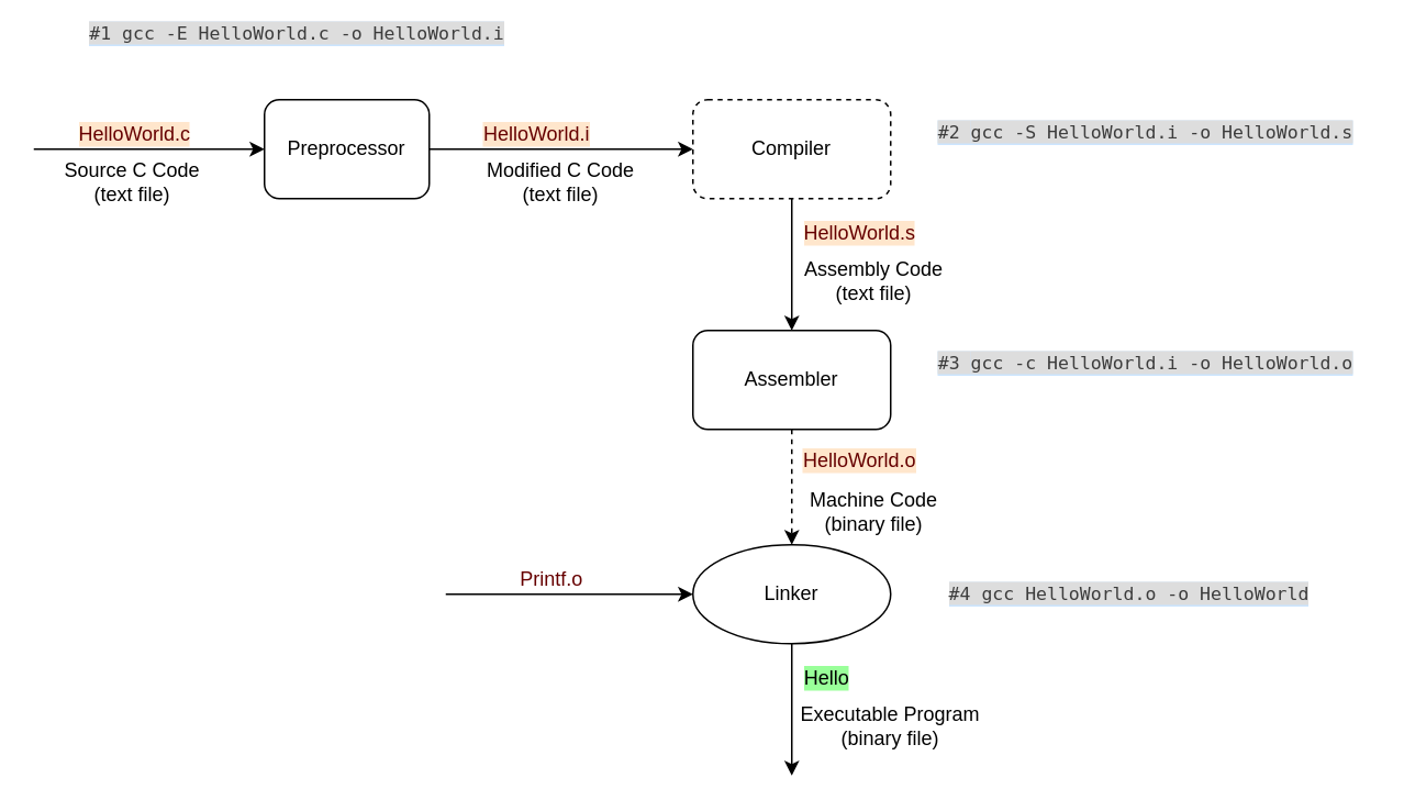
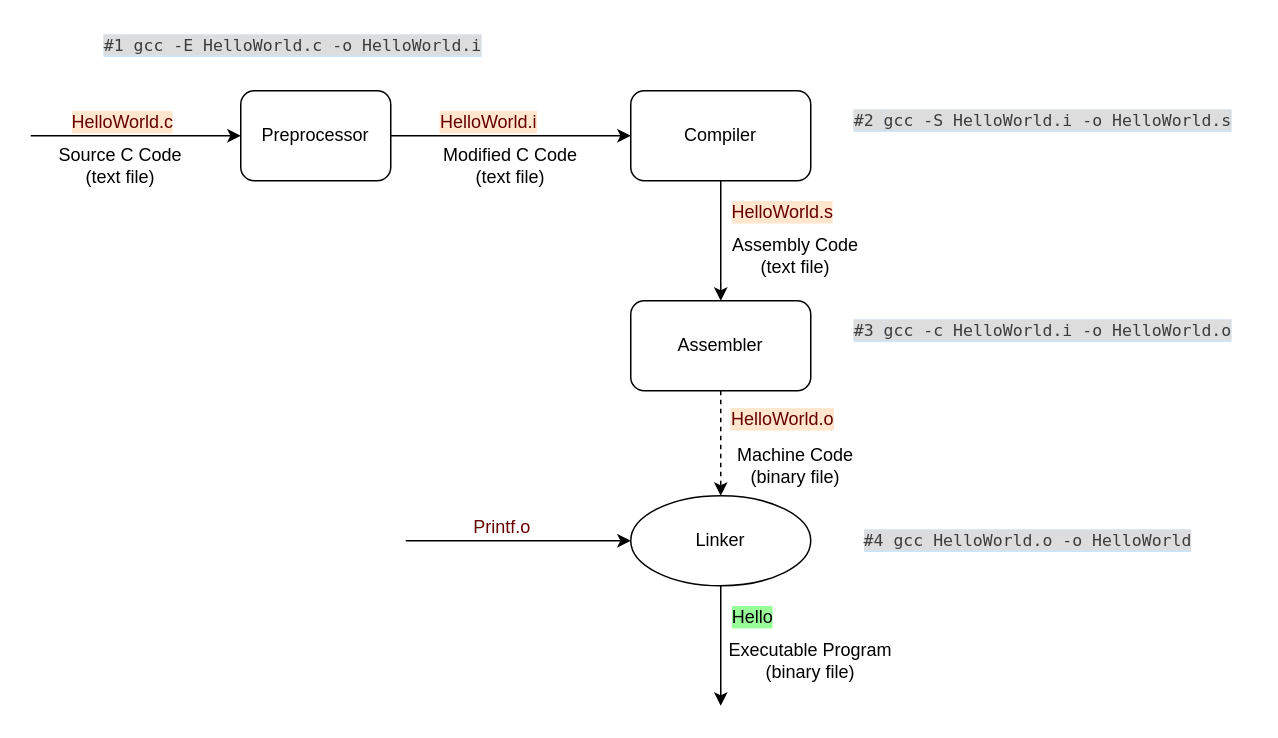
- <mxCell id="23" value="&lt;span style=&quot;color: rgb(60 , 60 , 60) ; font-family: &amp;#34;monaco&amp;#34; , &amp;#34;inconsolata&amp;#34; , &amp;#34;andale mono&amp;#34; , &amp;#34;dejavu sans mono&amp;#34; , monospace ; white-space: pre-wrap ; background-color: rgb(221 , 221 , 221)&quot;&gt;&lt;font style=&quot;font-size: 11px&quot;&gt;#1 gcc -E HelloWorld.c -o HelloWorld.i&lt;/font&gt;&lt;/span&gt;" style="text;html=1;strokeColor=none;fillColor=none;align=center;verticalAlign=middle;whiteSpace=wrap;rounded=0;labelBackgroundColor=#CCE5FF;" vertex="1" parent="1"><mxGeometry x="45" y="10" width="270" height="20" as="geometry" /></mxCell>
+ <mxCell id="23" value="&lt;span style=&quot;color: rgb(60 , 60 , 60) ; font-family: &amp;#34;monaco&amp;#34; , &amp;#34;inconsolata&amp;#34; , &amp;#34;andale mono&amp;#34; , &amp;#34;dejavu sans mono&amp;#34; , monospace ; white-space: pre-wrap ; background-color: rgb(221 , 221 , 221)&quot;&gt;&lt;font style=&quot;font-size: 11px&quot;&gt;#1 gcc -E HelloWorld.c -o HelloWorld.i&lt;/font&gt;&lt;/span&gt;" style="text;html=1;strokeColor=none;fillColor=none;align=center;verticalAlign=middle;whiteSpace=wrap;rounded=0;labelBackgroundColor=#CCE5FF;" vertex="1" parent="1"><mxGeometry x="60" y="20" width="270" height="20" as="geometry" /></mxCell>
- <mxCell id="10" value="Compiler" style="rounded=1;whiteSpace=wrap;html=1;dashed=1;" vertex="1" parent="1"><mxGeometry x="420" y="60" width="120" height="60" as="geometry" /></mxCell>
+ <mxCell id="10" value="Compiler" style="rounded=1;whiteSpace=wrap;html=1;" vertex="1" parent="1"><mxGeometry x="420" y="60" width="120" height="60" as="geometry" /></mxCell>
